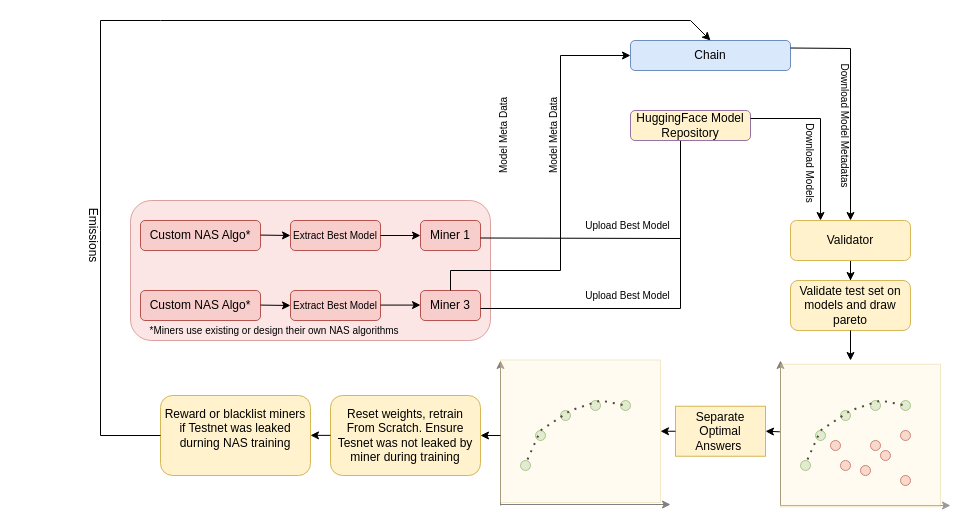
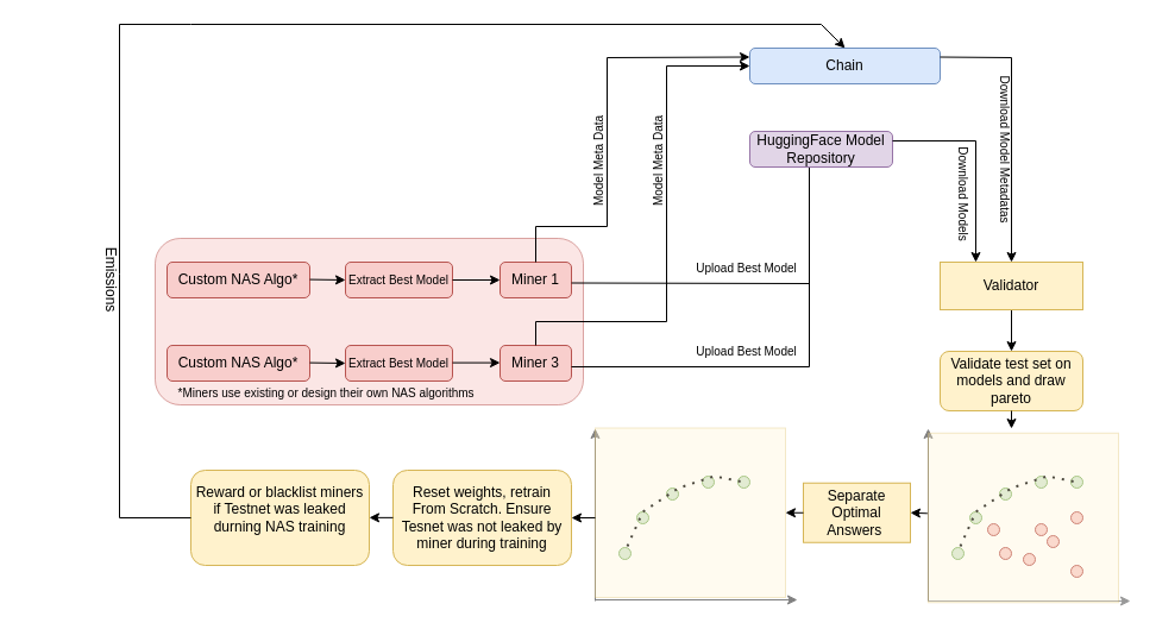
+ <mxCell id="11" value="" style="endArrow=classic;html=1;rounded=0;exitX=0.5;exitY=0;exitDx=0;exitDy=0;entryX=0;entryY=0.25;entryDx=0;entryDy=0;" edge="1" parent="1" source="3" target="5"><mxGeometry width="50" height="50" relative="1" as="geometry"><mxPoint x="420" y="201" as="sourcePoint" /><mxPoint x="570" y="28.5" as="targetPoint" /><Array as="points"><mxPoint x="450" y="190" /><mxPoint x="510" y="190" /><mxPoint x="510" y="48" /></Array></mxGeometry></mxCell>
- <mxCell id="10" value="HuggingFace Model Repository" style="rounded=1;whiteSpace=wrap;html=1;fillColor=#fff2cc;strokeColor=#9673a6;" vertex="1" parent="1"><mxGeometry x="630" y="110" width="120" height="30" as="geometry" /></mxCell>
+ <mxCell id="10" value="HuggingFace Model Repository" style="rounded=1;whiteSpace=wrap;html=1;fillColor=#e1d5e7;strokeColor=#9673a6;" vertex="1" parent="1"><mxGeometry x="630" y="110" width="120" height="30" as="geometry" /></mxCell>
- <mxCell id="14" value="Validator" style="rounded=1;whiteSpace=wrap;html=1;fillColor=#fff2cc;strokeColor=#d6b656;" vertex="1" parent="1"><mxGeometry x="790" y="220" width="120" height="40" as="geometry" /></mxCell>
+ <mxCell id="14" value="Validator" style="whiteSpace=wrap;html=1;fillColor=#fff2cc;strokeColor=#d6b656;rounded=0;" vertex="1" parent="1"><mxGeometry x="790" y="220" width="120" height="40" as="geometry" /></mxCell>
- <mxCell id="32" value="Validate test set on models and draw pareto" style="rounded=1;whiteSpace=wrap;html=1;fillColor=#fff2cc;strokeColor=#d6b656;" vertex="1" parent="1"><mxGeometry x="790" y="280" width="120" height="50" as="geometry" /></mxCell>
+ <mxCell id="32" value="Validate test set on models and draw pareto" style="rounded=1;whiteSpace=wrap;html=1;fillColor=#fff2cc;strokeColor=#d6b656;" vertex="1" parent="1"><mxGeometry x="790" y="295" width="120" height="50" as="geometry" /></mxCell>
